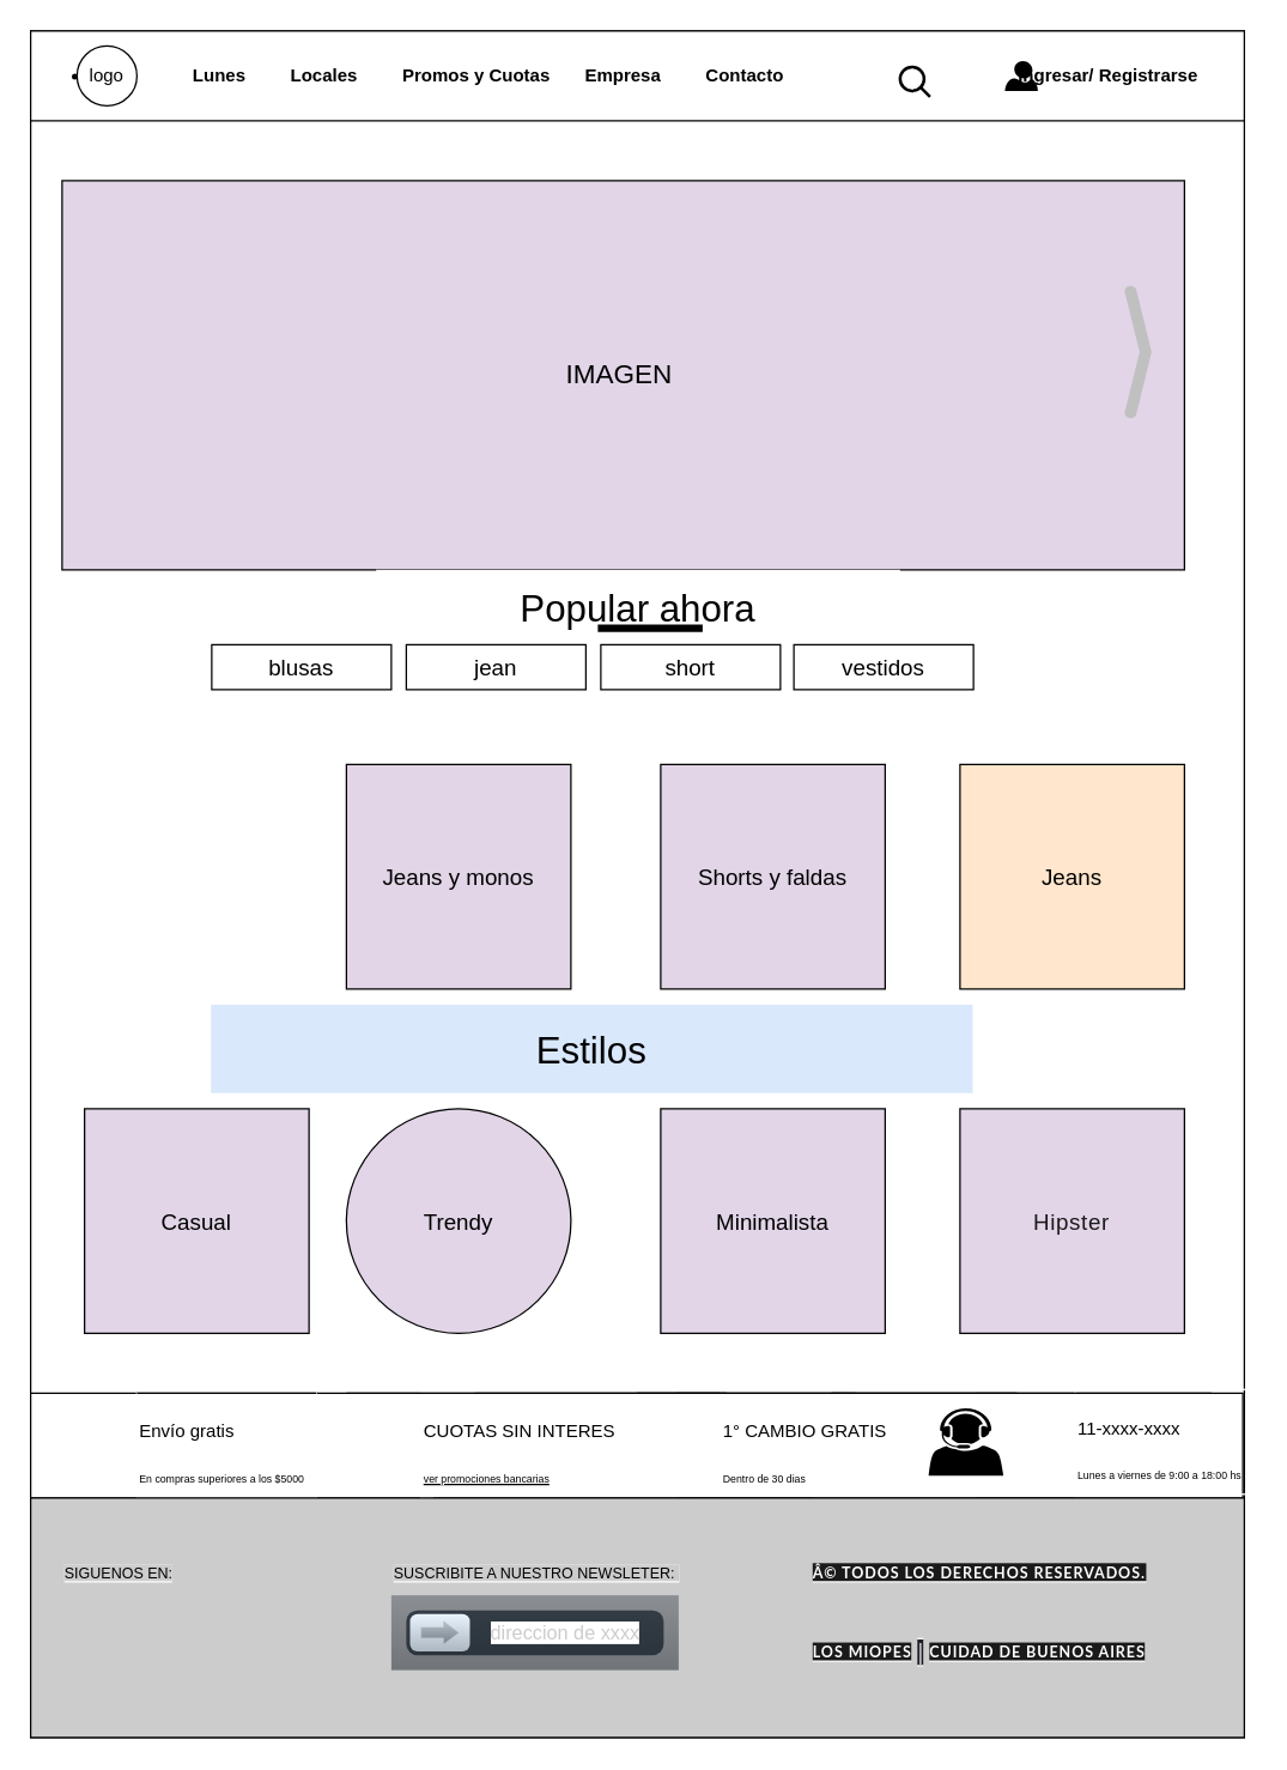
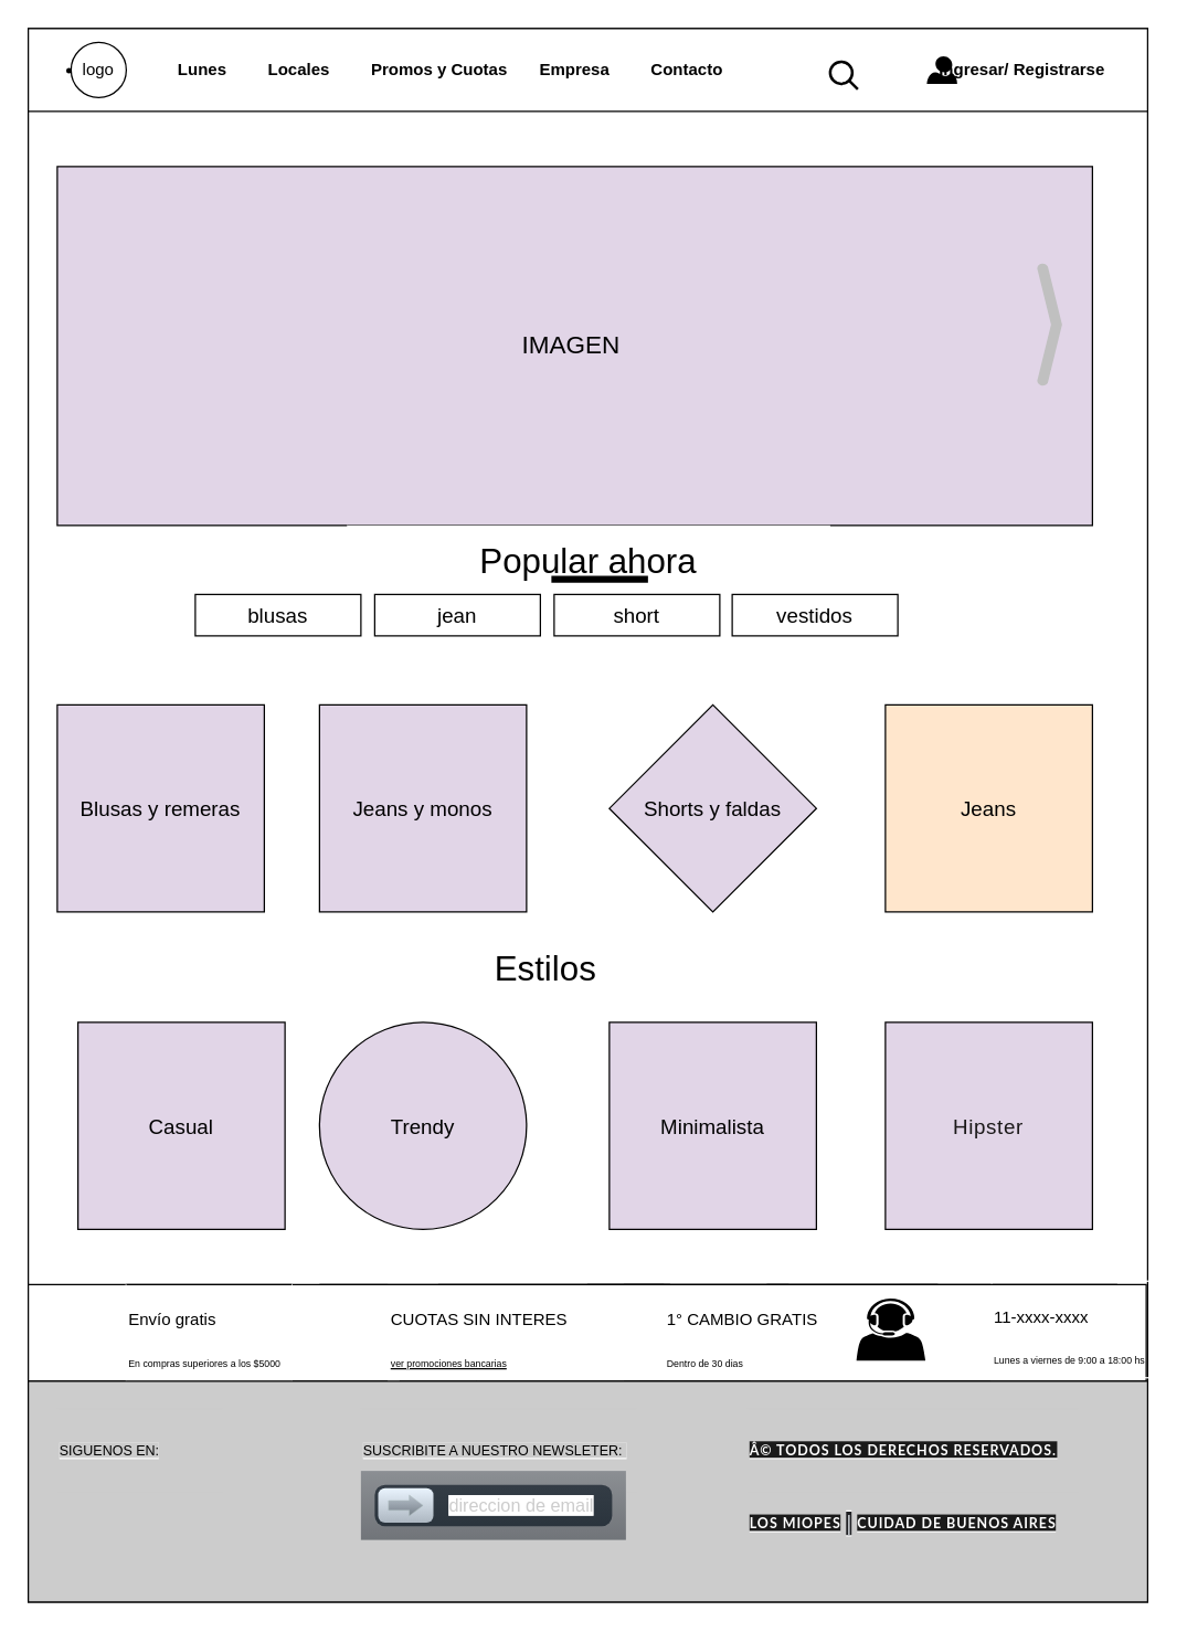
+ <mxCell id="18" value="Blusas y remeras" style="whiteSpace=wrap;html=1;aspect=fixed;fontSize=15;strokeColor=#000000;strokeWidth=1;fillColor=#E1D5E7;align=center;" parent="1" vertex="1"><mxGeometry x="41" y="510" width="150" height="150" as="geometry" /></mxCell>
- <mxCell id="16" value="Shorts y faldas" style="whiteSpace=wrap;html=1;aspect=fixed;fontSize=15;strokeColor=#000000;strokeWidth=1;fillColor=#E1D5E7;align=center;" parent="1" vertex="1"><mxGeometry x="441" y="510" width="150" height="150" as="geometry" /></mxCell>
+ <mxCell id="16" value="Shorts y faldas" style="rhombus;whiteSpace=wrap;html=1;aspect=fixed;fontSize=15;strokeColor=#000000;strokeWidth=1;fillColor=#E1D5E7;align=center;" parent="1" vertex="1"><mxGeometry x="441" y="510" width="150" height="150" as="geometry" /></mxCell>
- <mxCell id="19" value="&lt;font style=&quot;font-size: 25px&quot;&gt;Estilos&lt;/font&gt;" style="rounded=0;whiteSpace=wrap;html=1;fontSize=15;strokeWidth=1;align=center;strokeColor=#FFFFFF;fillColor=#dae8fc;" parent="1" vertex="1"><mxGeometry x="140" y="670" width="510" height="60" as="geometry" /></mxCell>
+ <mxCell id="19" value="&lt;font style=&quot;font-size: 25px&quot;&gt;Estilos&lt;/font&gt;" style="rounded=0;whiteSpace=wrap;html=1;fontSize=15;strokeWidth=1;align=center;strokeColor=#FFFFFF;" parent="1" vertex="1"><mxGeometry x="140" y="670" width="510" height="60" as="geometry" /></mxCell>
- <mxCell id="50" value="&lt;span style=&quot;background-color: rgb(255 , 255 , 255)&quot;&gt;direccion de xxxx&lt;/span&gt;" style="strokeWidth=1;html=1;shadow=0;dashed=0;shape=mxgraph.ios.iLockButton;fontColor=#cccccc;fontSize=13;mainText=;spacingLeft=50;spacingRight=10;align=center;sketch=0;labelBackgroundColor=#CCCCCC;fillColor=#FFFFFF;gradientColor=none;gradientDirection=south;" parent="1" vertex="1"><mxGeometry x="261" y="1065" width="192" height="50" as="geometry" /></mxCell>
+ <mxCell id="50" value="&lt;span style=&quot;background-color: rgb(255 , 255 , 255)&quot;&gt;direccion de email&lt;/span&gt;" style="strokeWidth=1;html=1;shadow=0;dashed=0;shape=mxgraph.ios.iLockButton;fontColor=#cccccc;fontSize=13;mainText=;spacingLeft=50;spacingRight=10;align=center;sketch=0;labelBackgroundColor=#CCCCCC;fillColor=#FFFFFF;gradientColor=none;gradientDirection=south;" parent="1" vertex="1"><mxGeometry x="261" y="1065" width="192" height="50" as="geometry" /></mxCell>
